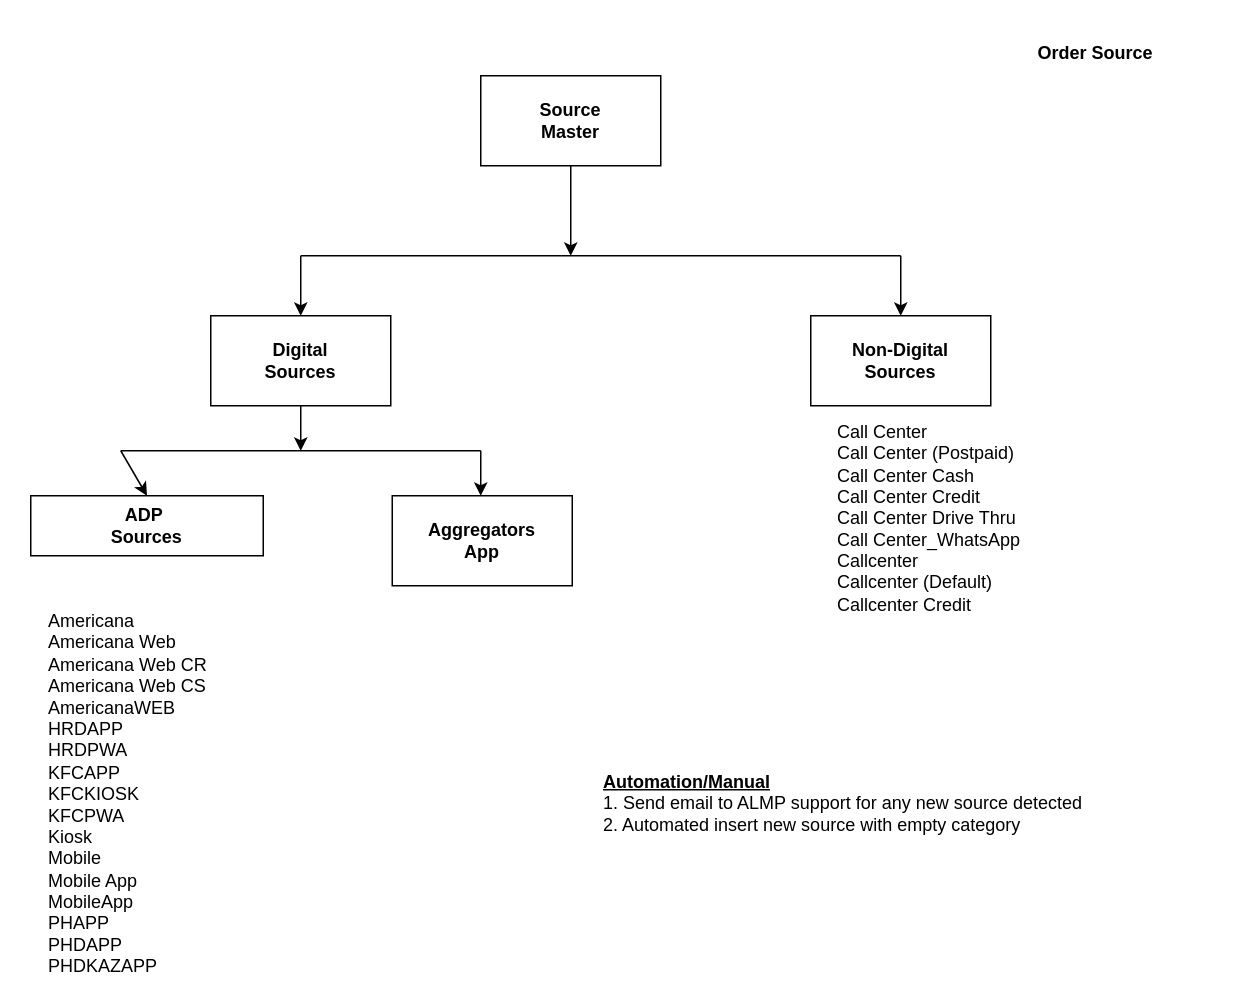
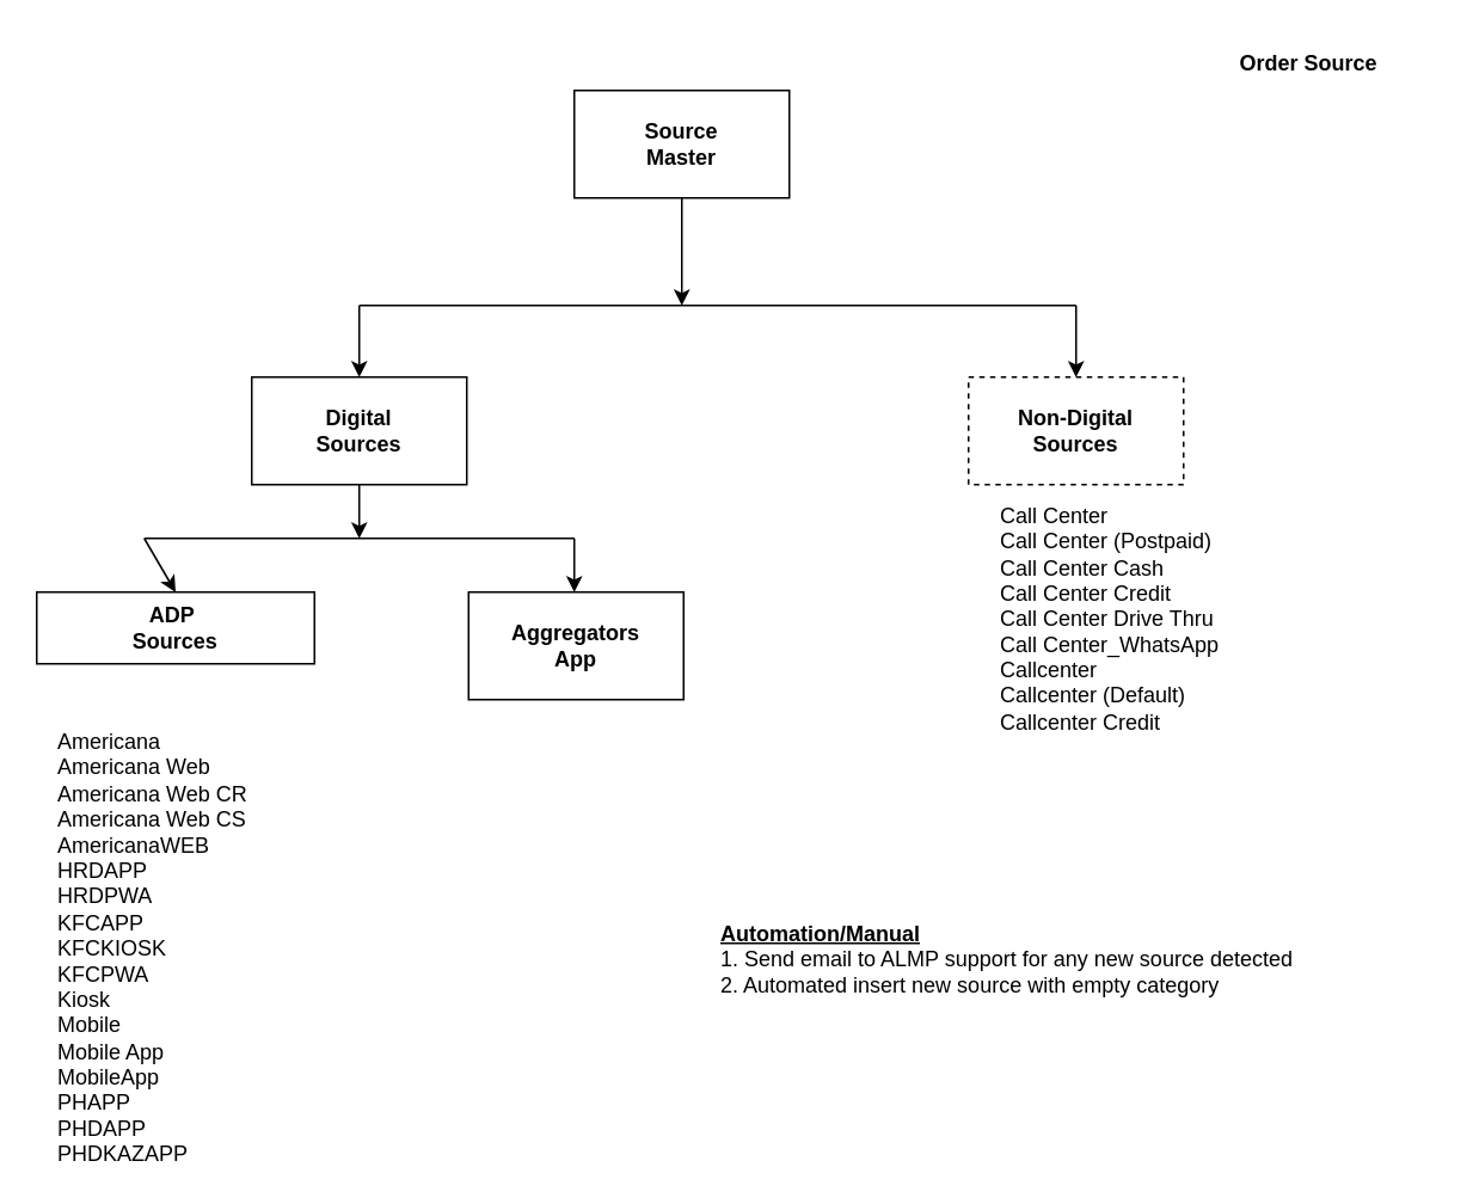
- <mxCell id="4" value="&lt;div&gt;Non-Digital&lt;/div&gt;&lt;div&gt;Sources&lt;/div&gt;" style="rounded=0;whiteSpace=wrap;html=1;fontStyle=1" vertex="1" parent="1"><mxGeometry x="540" y="210" width="120" height="60" as="geometry" /></mxCell>
+ <mxCell id="4" value="&lt;div&gt;Non-Digital&lt;/div&gt;&lt;div&gt;Sources&lt;/div&gt;" style="rounded=0;whiteSpace=wrap;html=1;fontStyle=1;dashed=1;" vertex="1" parent="1"><mxGeometry x="540" y="210" width="120" height="60" as="geometry" /></mxCell>
